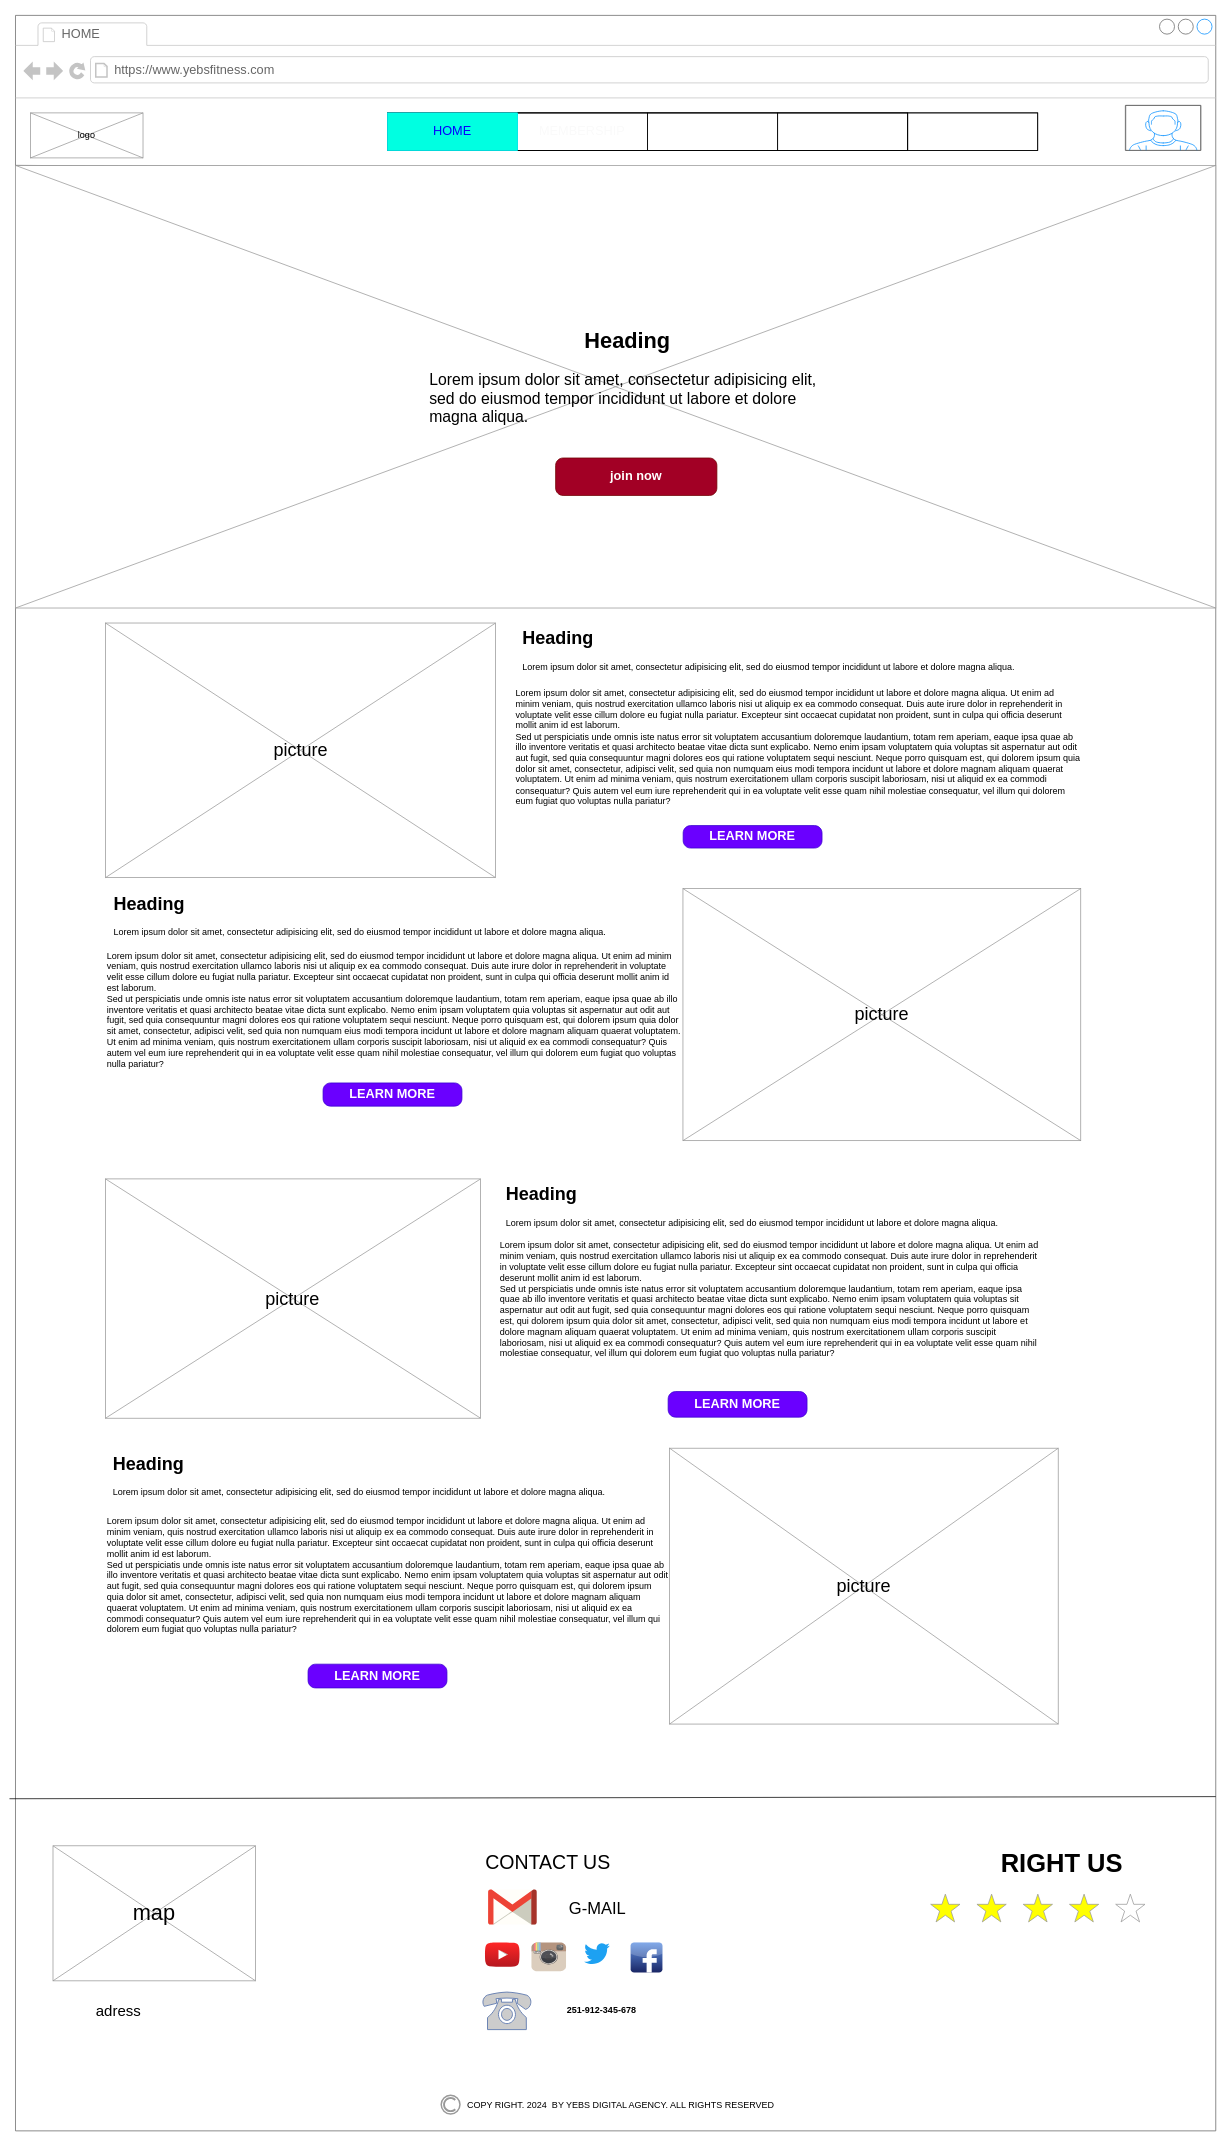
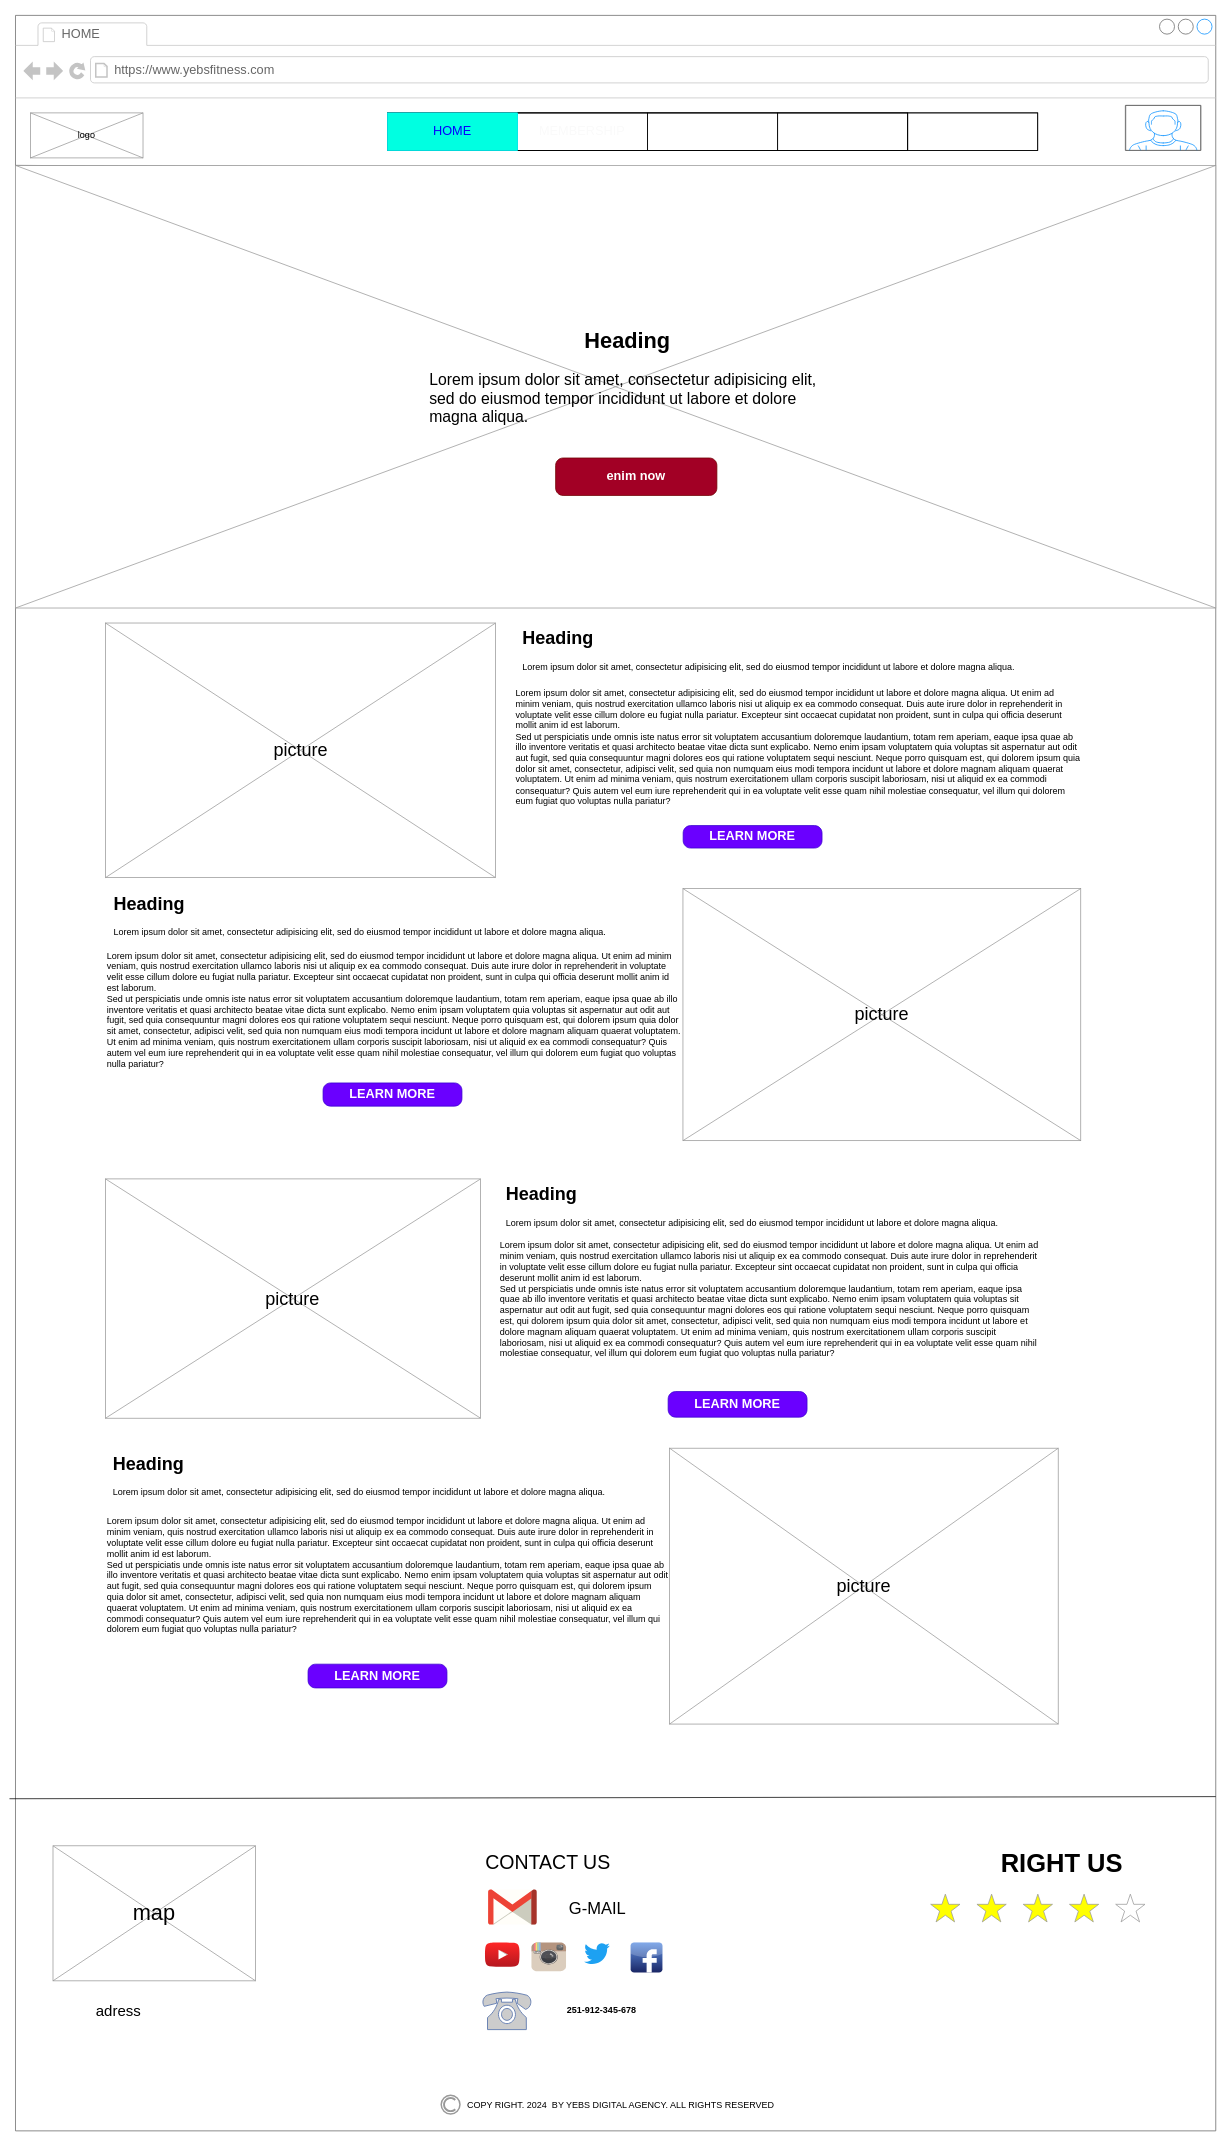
- <mxCell id="10" value="join now" style="strokeWidth=1;shadow=0;dashed=0;align=center;html=1;shape=mxgraph.mockup.buttons.button;strokeColor=#6F0000;fontColor=#ffffff;mainText=;buttonStyle=round;fontSize=17;fontStyle=1;fillColor=#a20025;whiteSpace=wrap;" parent="2" vertex="1"><mxGeometry x="720" y="590" width="215" height="50" as="geometry" /></mxCell>
+ <mxCell id="10" value="enim now" style="strokeWidth=1;shadow=0;dashed=0;align=center;html=1;shape=mxgraph.mockup.buttons.button;strokeColor=#6F0000;fontColor=#ffffff;mainText=;buttonStyle=round;fontSize=17;fontStyle=1;fillColor=#a20025;whiteSpace=wrap;" parent="2" vertex="1"><mxGeometry x="720" y="590" width="215" height="50" as="geometry" /></mxCell>
